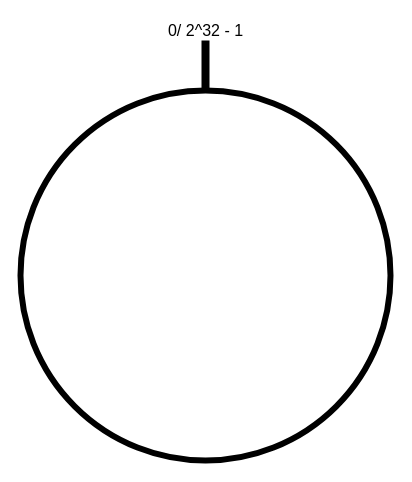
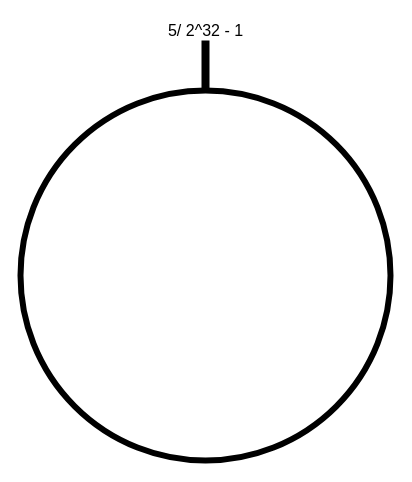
- <mxCell id="3" value="0/ 2^32 - 1" style="text;html=1;strokeColor=none;fillColor=none;align=center;verticalAlign=middle;whiteSpace=wrap;rounded=0;strokeWidth=6;fontSize=16;" vertex="1" parent="1"><mxGeometry x="162.5" y="20" width="85" height="20" as="geometry" /></mxCell>
+ <mxCell id="3" value="5/ 2^32 - 1" style="text;html=1;strokeColor=none;fillColor=none;align=center;verticalAlign=middle;whiteSpace=wrap;rounded=0;strokeWidth=6;fontSize=16;" vertex="1" parent="1"><mxGeometry x="162.5" y="20" width="85" height="20" as="geometry" /></mxCell>
